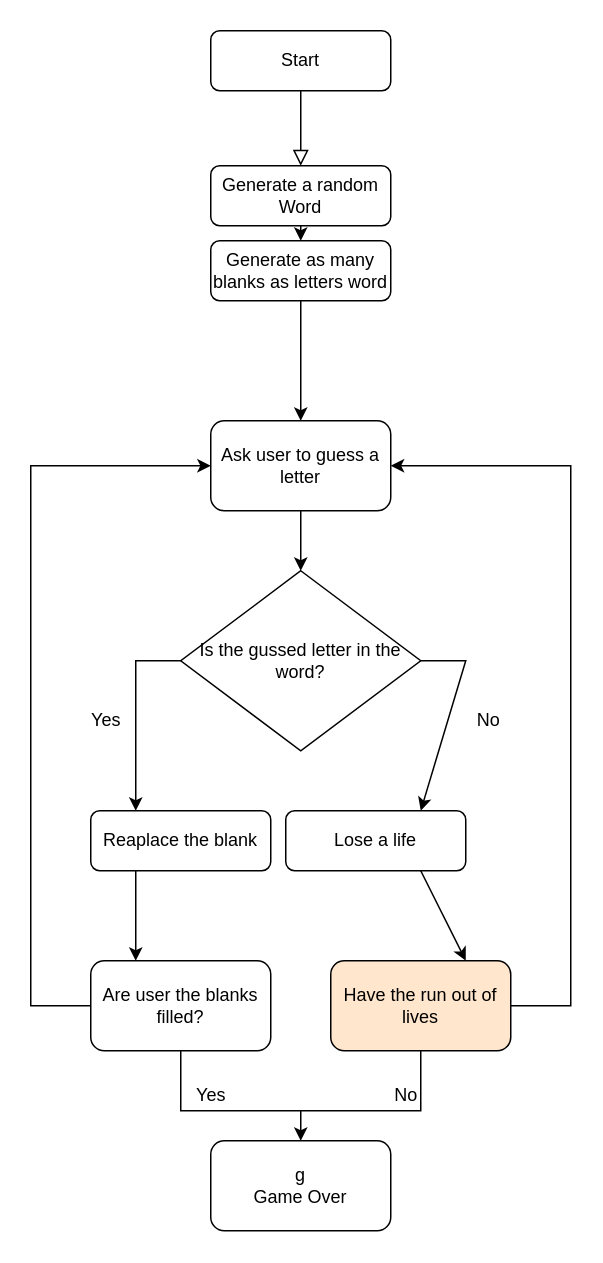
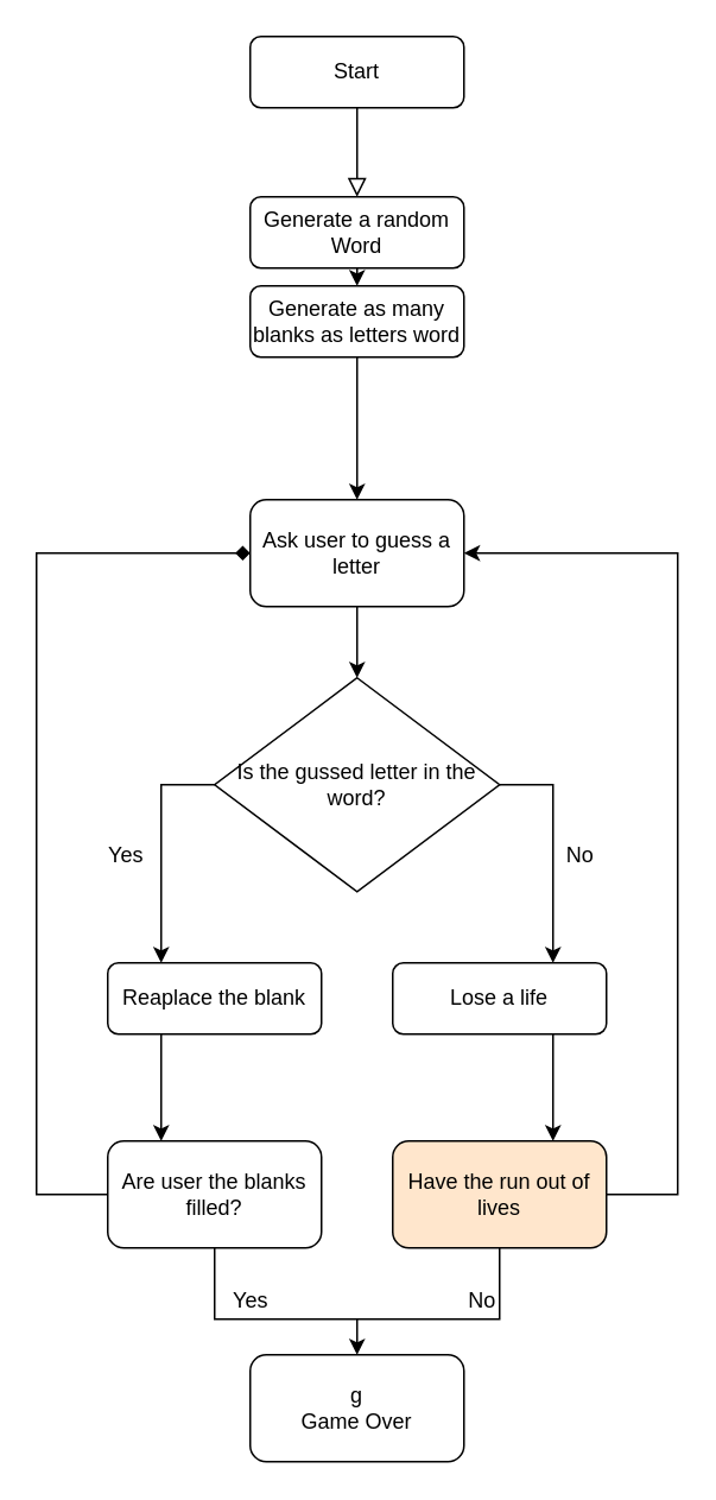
- <mxCell id="20" value="" style="endArrow=classic;html=1;rounded=0;exitX=0;exitY=0.5;exitDx=0;exitDy=0;" edge="1" parent="1" source="17" target="7"><mxGeometry width="50" height="50" relative="1" as="geometry"><mxPoint x="340" y="490" as="sourcePoint" /><mxPoint x="390" y="440" as="targetPoint" /><Array as="points"><mxPoint x="20" y="670" /><mxPoint x="20" y="310" /></Array></mxGeometry></mxCell>
+ <mxCell id="20" value="" style="endArrow=diamond;html=1;rounded=0;exitX=0;exitY=0.5;exitDx=0;exitDy=0;" edge="1" parent="1" source="17" target="7"><mxGeometry width="50" height="50" relative="1" as="geometry"><mxPoint x="340" y="490" as="sourcePoint" /><mxPoint x="390" y="440" as="targetPoint" /><Array as="points"><mxPoint x="20" y="670" /><mxPoint x="20" y="310" /></Array></mxGeometry></mxCell>
- <mxCell id="11" value="Lose a life" style="rounded=1;whiteSpace=wrap;html=1;" vertex="1" parent="1"><mxGeometry x="190" y="540" width="120" height="40" as="geometry" /></mxCell>
+ <mxCell id="11" value="Lose a life" style="rounded=1;whiteSpace=wrap;html=1;" vertex="1" parent="1"><mxGeometry x="220" y="540" width="120" height="40" as="geometry" /></mxCell>
